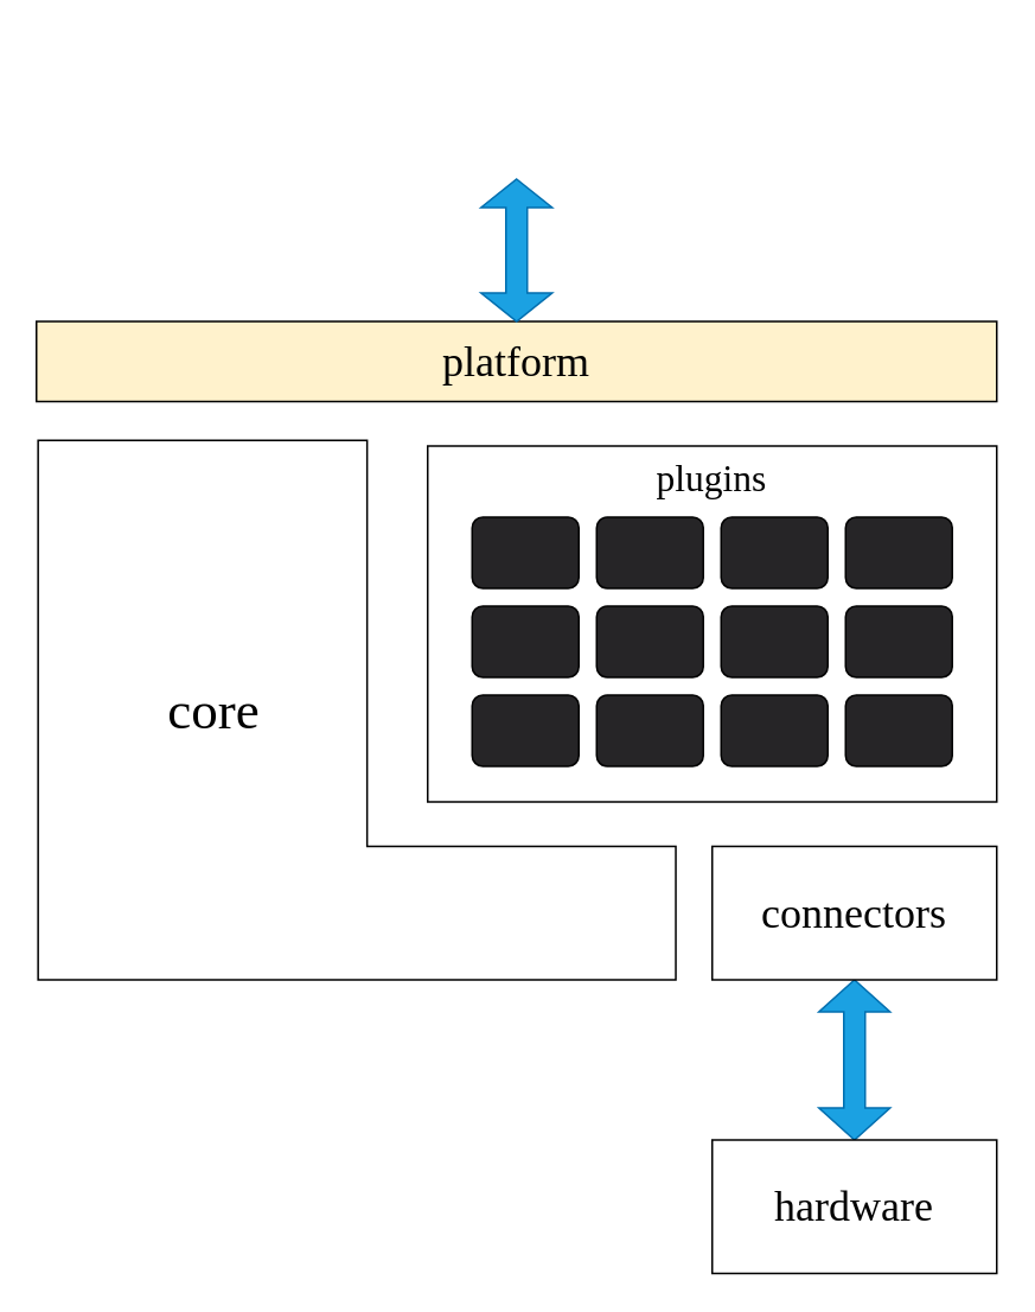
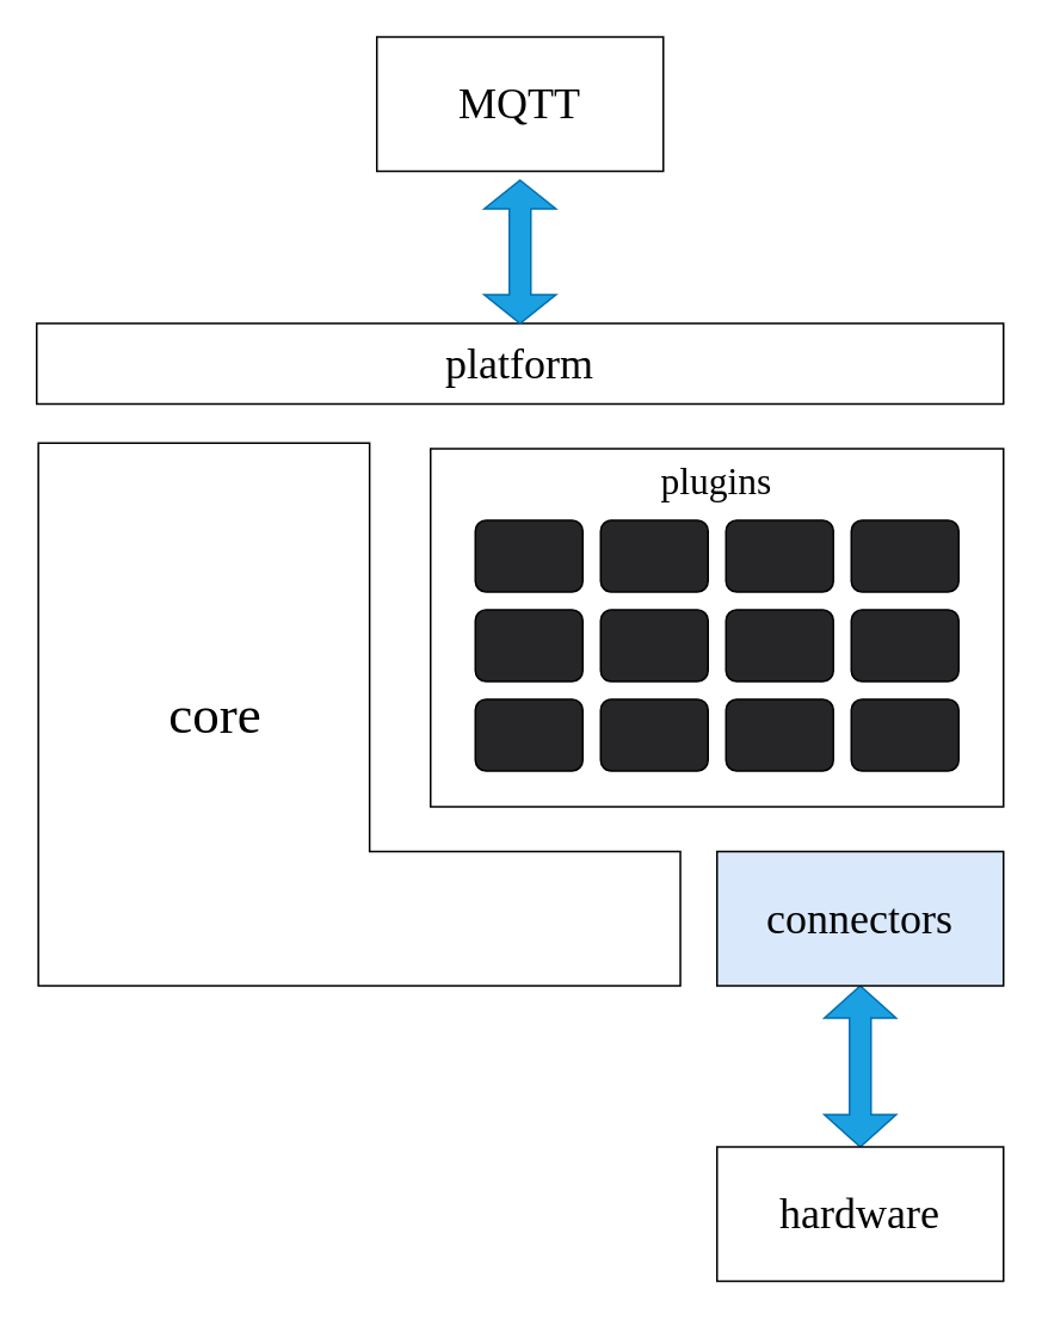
+ <mxCell id="23" value="MQTT" style="rounded=0;whiteSpace=wrap;html=1;fontFamily=Verdana;fontSize=24;" vertex="1" parent="1"><mxGeometry x="210" y="20" width="160" height="75" as="geometry" /></mxCell>
- <mxCell id="6" value="platform" style="rounded=0;whiteSpace=wrap;html=1;fontFamily=Verdana;fontSize=24;fillColor=#fff2cc;" vertex="1" parent="1"><mxGeometry x="20" y="180" width="540" height="45" as="geometry" /></mxCell>
+ <mxCell id="6" value="platform" style="rounded=0;whiteSpace=wrap;html=1;fontFamily=Verdana;fontSize=24;" vertex="1" parent="1"><mxGeometry x="20" y="180" width="540" height="45" as="geometry" /></mxCell>
- <mxCell id="5" value="connectors" style="rounded=0;whiteSpace=wrap;html=1;fontFamily=Verdana;fontSize=24;" vertex="1" parent="1"><mxGeometry x="400" y="475" width="160" height="75" as="geometry" /></mxCell>
+ <mxCell id="5" value="connectors" style="rounded=0;whiteSpace=wrap;html=1;fontFamily=Verdana;fontSize=24;fillColor=#dae8fc;" vertex="1" parent="1"><mxGeometry x="400" y="475" width="160" height="75" as="geometry" /></mxCell>
